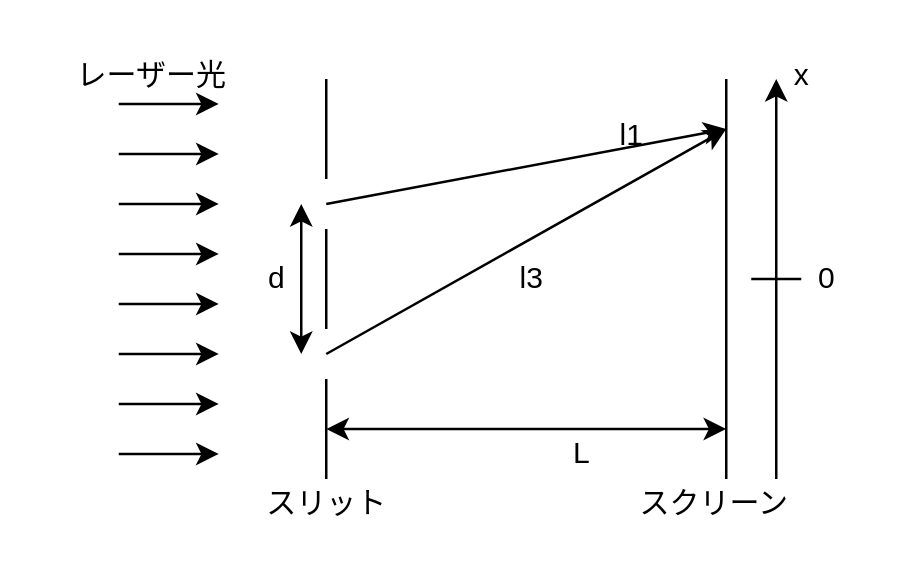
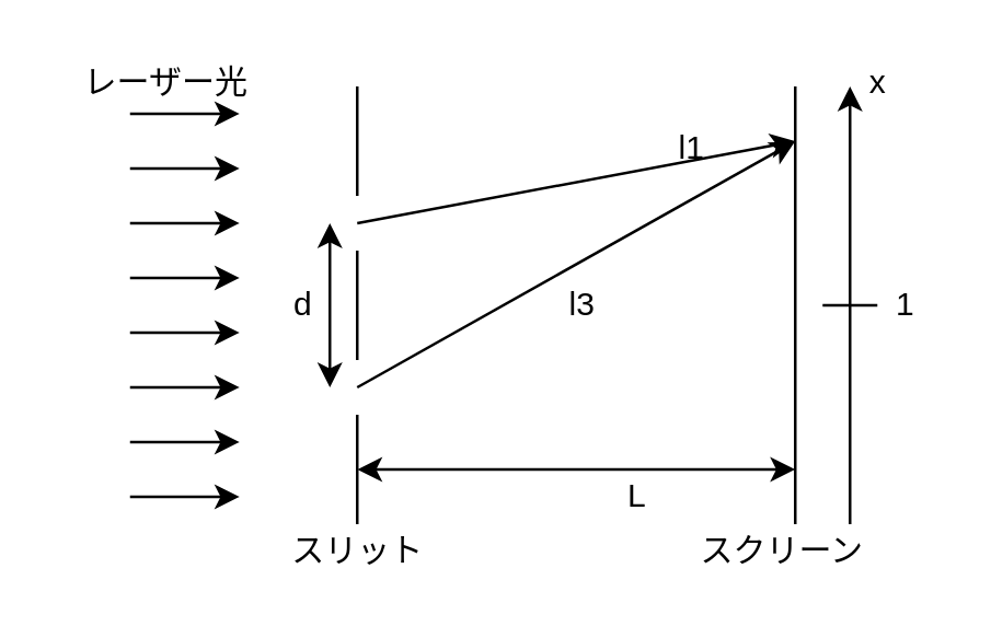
- <mxCell id="23" value="0" style="text;html=1;align=center;verticalAlign=middle;resizable=0;points=[];autosize=1;" vertex="1" parent="1"><mxGeometry x="320" y="101" width="20" height="20" as="geometry" /></mxCell>
+ <mxCell id="23" value="1" style="text;html=1;align=center;verticalAlign=middle;resizable=0;points=[];autosize=1;" vertex="1" parent="1"><mxGeometry x="320" y="101" width="20" height="20" as="geometry" /></mxCell>
